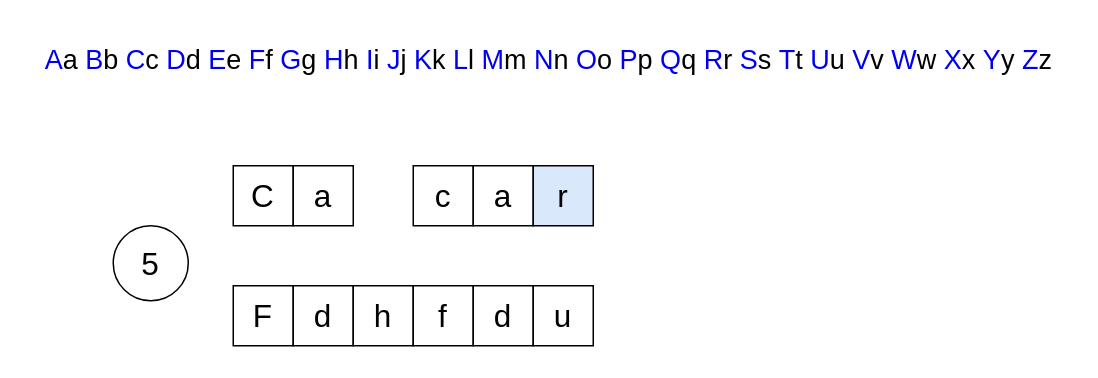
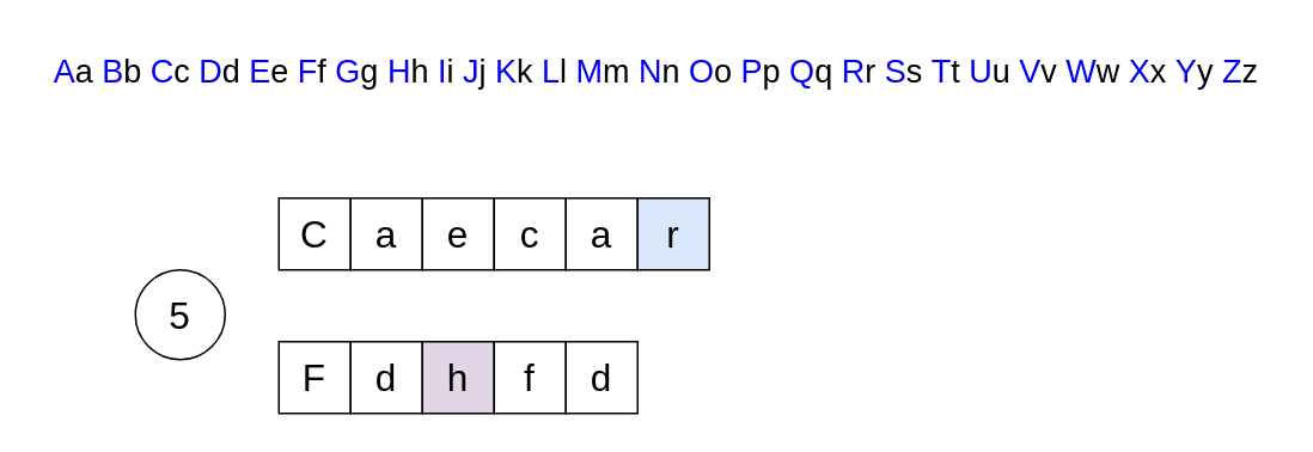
+ <mxCell id="4" value="&lt;span style=&quot;font-size: 21px;&quot;&gt;e&lt;/span&gt;" style="whiteSpace=wrap;html=1;" vertex="1" parent="1"><mxGeometry x="235" y="110" width="40" height="40" as="geometry" /></mxCell>
- <mxCell id="10" value="&lt;span style=&quot;font-size: 21px;&quot;&gt;h&lt;/span&gt;" style="whiteSpace=wrap;html=1;" vertex="1" parent="1"><mxGeometry x="235" y="190" width="40" height="40" as="geometry" /></mxCell>
+ <mxCell id="10" value="&lt;span style=&quot;font-size: 21px;&quot;&gt;h&lt;/span&gt;" style="whiteSpace=wrap;html=1;fillColor=#e1d5e7;" vertex="1" parent="1"><mxGeometry x="235" y="190" width="40" height="40" as="geometry" /></mxCell>
- <mxCell id="13" value="&lt;span style=&quot;font-size: 21px;&quot;&gt;u&lt;/span&gt;" style="whiteSpace=wrap;html=1;" vertex="1" parent="1"><mxGeometry x="355" y="190" width="40" height="40" as="geometry" /></mxCell>
